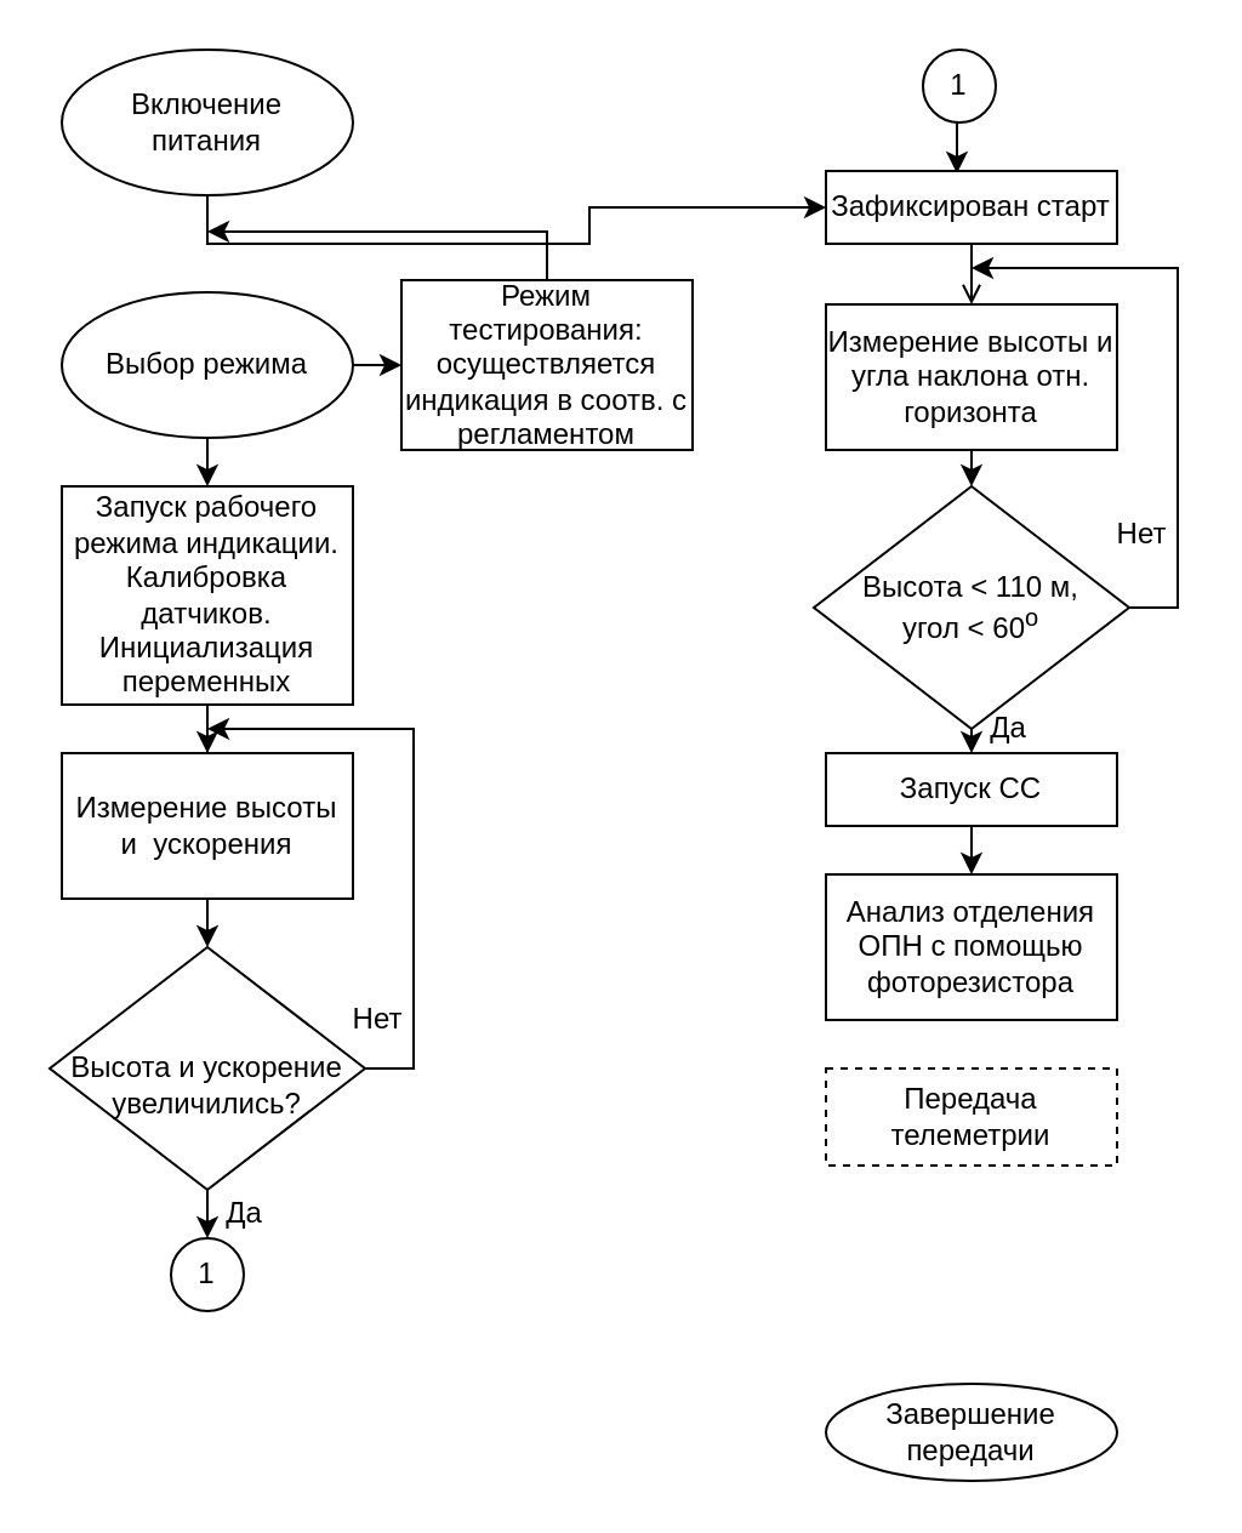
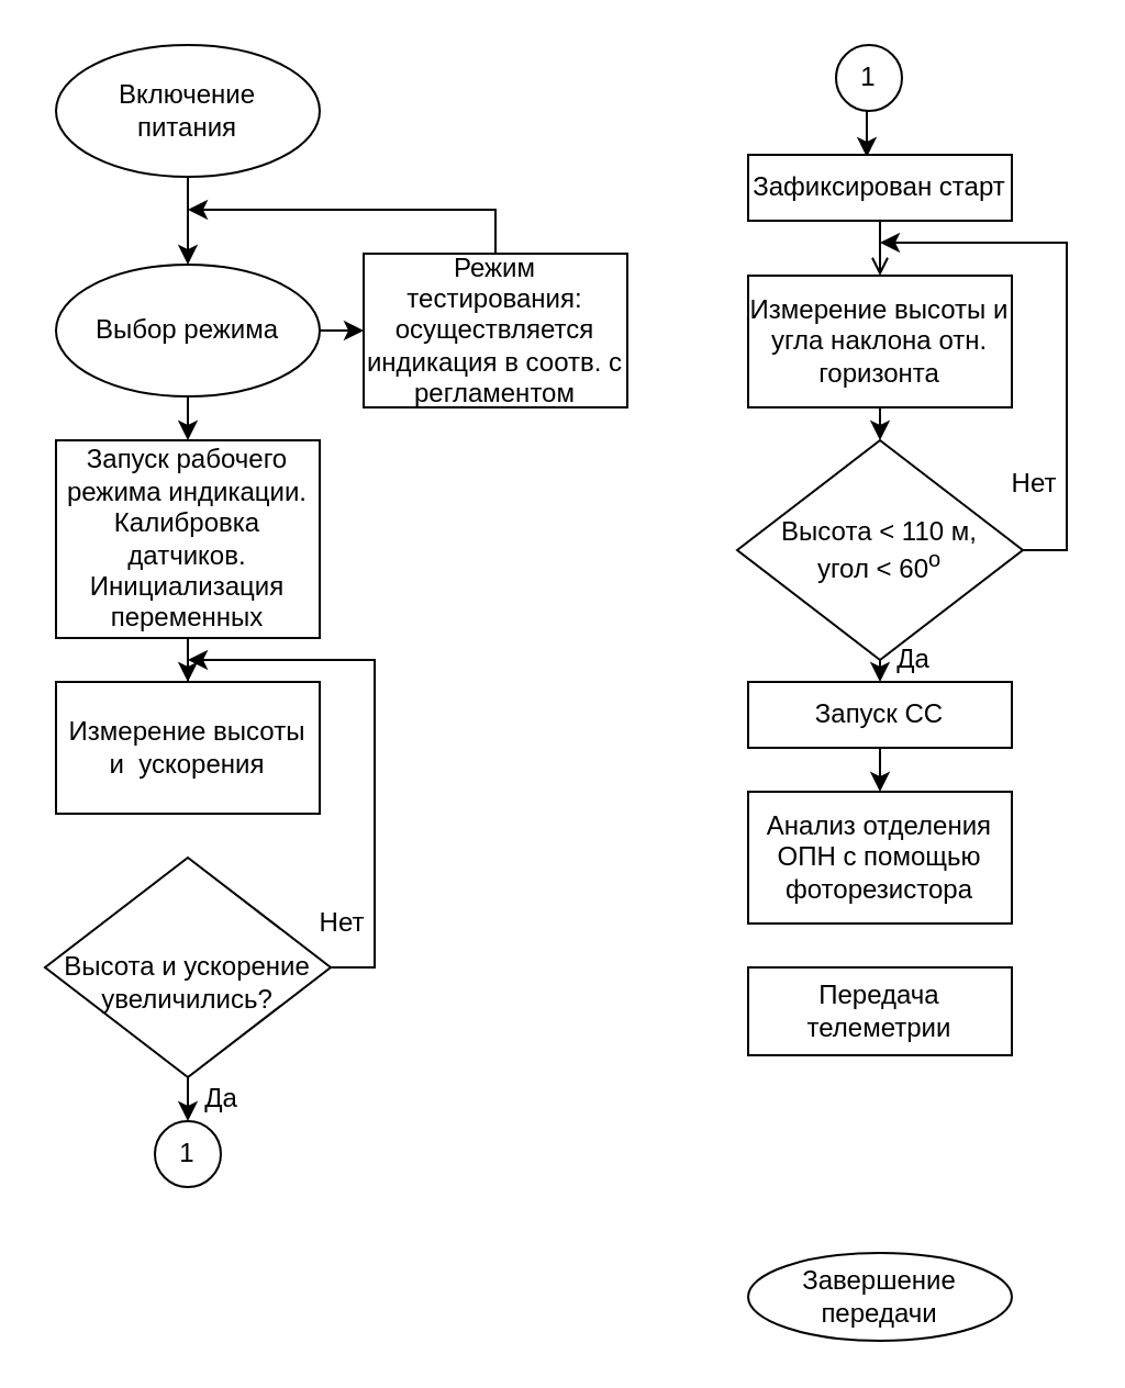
- <mxCell id="2" style="edgeStyle=orthogonalEdgeStyle;rounded=0;orthogonalLoop=1;jettySize=auto;html=1;exitX=0.5;exitY=1;exitDx=0;exitDy=0;" parent="1" source="3" target="23" edge="1"><mxGeometry relative="1" as="geometry" /></mxCell>
+ <mxCell id="2" style="edgeStyle=orthogonalEdgeStyle;rounded=0;orthogonalLoop=1;jettySize=auto;html=1;exitX=0.5;exitY=1;exitDx=0;exitDy=0;entryX=0.5;entryY=0;entryDx=0;entryDy=0;" parent="1" source="3" target="9" edge="1"><mxGeometry relative="1" as="geometry" /></mxCell>
- <mxCell id="12" style="edgeStyle=orthogonalEdgeStyle;rounded=0;orthogonalLoop=1;jettySize=auto;html=1;exitX=0.5;exitY=1;exitDx=0;exitDy=0;entryX=0.5;entryY=0;entryDx=0;entryDy=0;" parent="1" source="13" target="16" edge="1"><mxGeometry relative="1" as="geometry" /></mxCell>
- <mxCell id="34" value="Передача телеметрии" style="rounded=0;whiteSpace=wrap;html=1;dashed=1;" parent="1" vertex="1"><mxGeometry x="340" y="440" width="120" height="40" as="geometry" /></mxCell>
+ <mxCell id="34" value="Передача телеметрии" style="rounded=0;whiteSpace=wrap;html=1;" parent="1" vertex="1"><mxGeometry x="340" y="440" width="120" height="40" as="geometry" /></mxCell>
